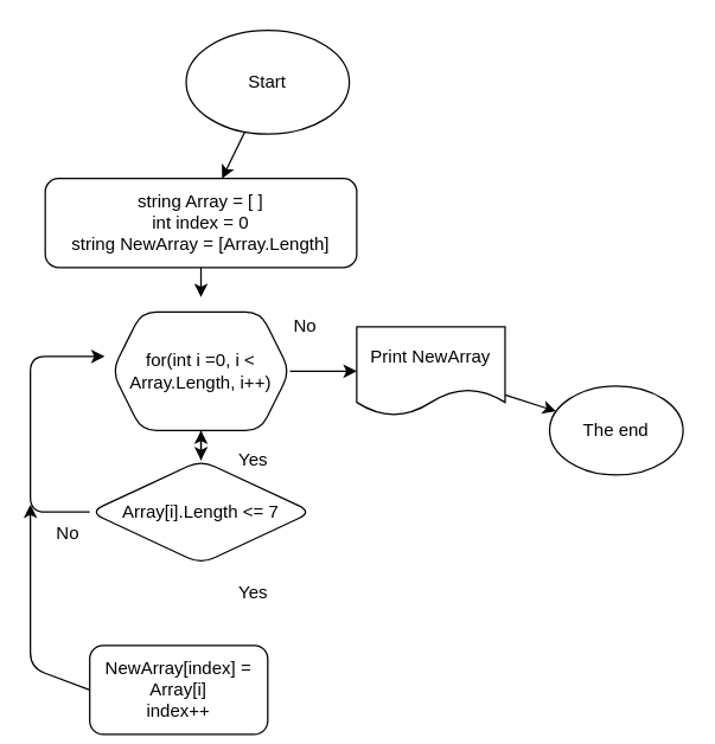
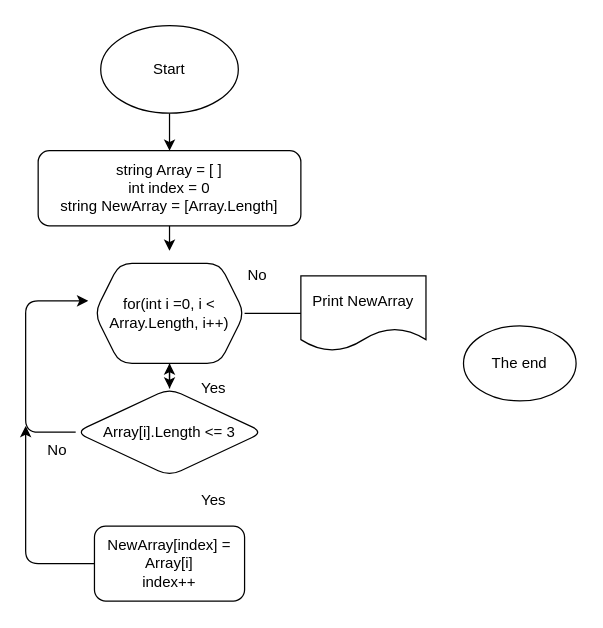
- <mxCell id="3" value="Start" style="ellipse;whiteSpace=wrap;html=1;rounded=1;" parent="1" vertex="1"><mxGeometry x="125" y="20" width="110" height="70" as="geometry" /></mxCell>
+ <mxCell id="3" value="Start" style="ellipse;whiteSpace=wrap;html=1;rounded=1;" parent="1" vertex="1"><mxGeometry x="80" y="20" width="110" height="70" as="geometry" /></mxCell>
- <mxCell id="17" value="" style="edgeStyle=none;html=1;" parent="1" source="18" target="8" edge="1"><mxGeometry relative="1" as="geometry" /></mxCell>
+ <mxCell id="17" value="" style="edgeStyle=none;html=1;endArrow=none;" parent="1" source="18" target="8" edge="1"><mxGeometry relative="1" as="geometry" /></mxCell>
- <mxCell id="7" value="" style="edgeStyle=none;html=1;" parent="1" source="8" target="9" edge="1"><mxGeometry relative="1" as="geometry" /></mxCell>
- <mxCell id="12" value="Array[i].Length &amp;lt;= 7" style="rhombus;whiteSpace=wrap;html=1;rounded=1;" parent="1" vertex="1"><mxGeometry x="60" y="310" width="150" height="70" as="geometry" /></mxCell>
+ <mxCell id="12" value="Array[i].Length &amp;lt;= 3" style="rhombus;whiteSpace=wrap;html=1;rounded=1;" parent="1" vertex="1"><mxGeometry x="60" y="310" width="150" height="70" as="geometry" /></mxCell>
- <mxCell id="14" value="NewArray[index] = Array[i]&lt;br&gt;index++" style="whiteSpace=wrap;html=1;rounded=1;" parent="1" vertex="1"><mxGeometry x="60" y="435" width="120" height="60" as="geometry" /></mxCell>
+ <mxCell id="14" value="NewArray[index] = Array[i]&lt;br&gt;index++" style="whiteSpace=wrap;html=1;rounded=1;" parent="1" vertex="1"><mxGeometry x="75" y="420" width="120" height="60" as="geometry" /></mxCell>
